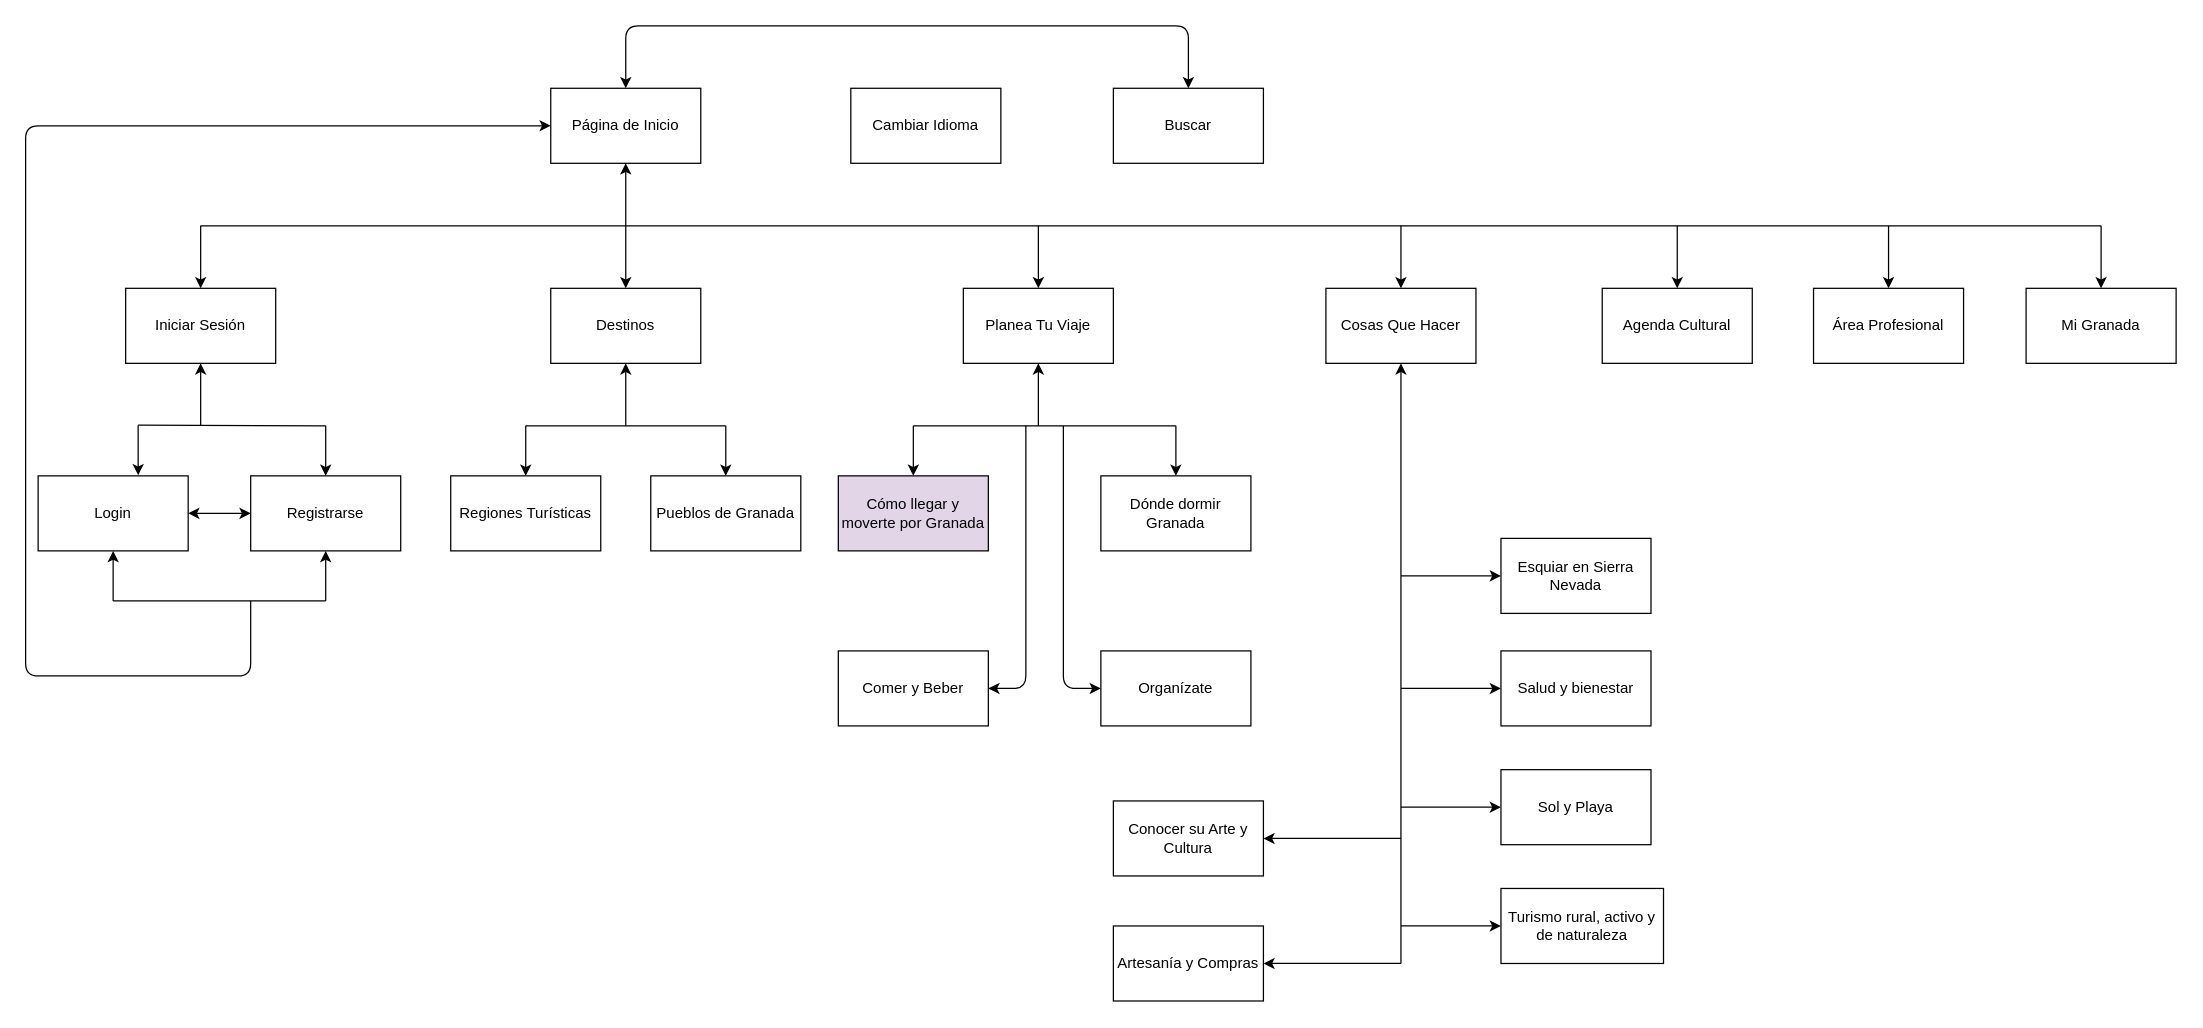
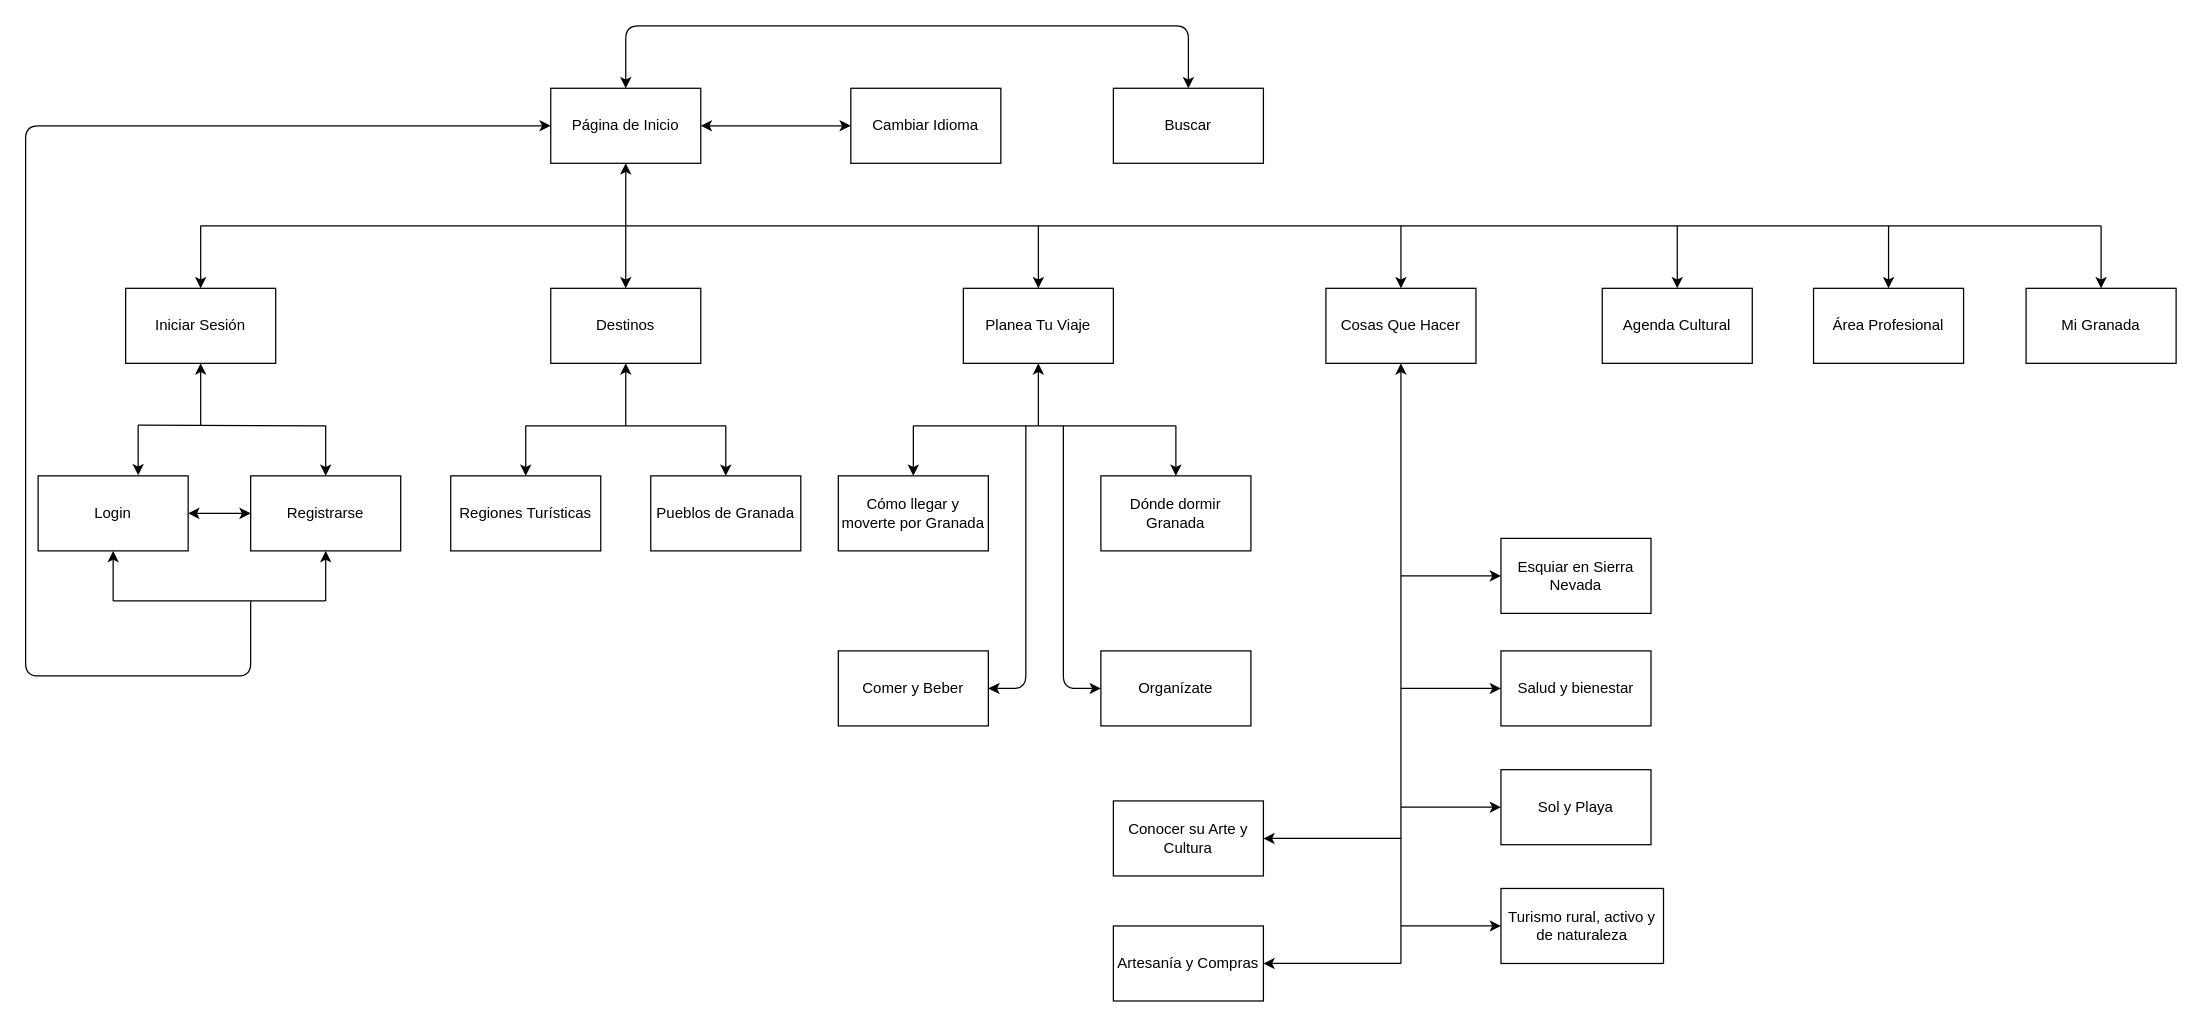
+ <mxCell id="28" value="" style="endArrow=classic;startArrow=classic;html=1;entryX=0;entryY=0.5;entryDx=0;entryDy=0;exitX=1;exitY=0.5;exitDx=0;exitDy=0;" parent="1" source="2" target="27" edge="1"><mxGeometry width="50" height="50" relative="1" as="geometry"><mxPoint x="590" y="140" as="sourcePoint" /><mxPoint x="640" y="90" as="targetPoint" /></mxGeometry></mxCell>
- <mxCell id="30" value="Cómo llegar y moverte por Granada" style="rounded=0;whiteSpace=wrap;html=1;fillColor=#e1d5e7;" parent="1" vertex="1"><mxGeometry x="670" y="380" width="120" height="60" as="geometry" /></mxCell>
+ <mxCell id="30" value="Cómo llegar y moverte por Granada" style="rounded=0;whiteSpace=wrap;html=1;" parent="1" vertex="1"><mxGeometry x="670" y="380" width="120" height="60" as="geometry" /></mxCell>
